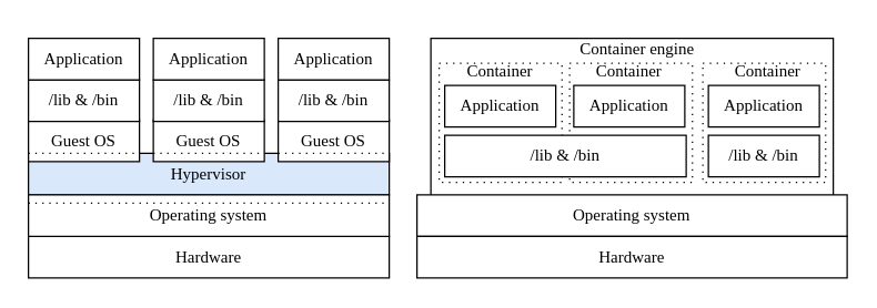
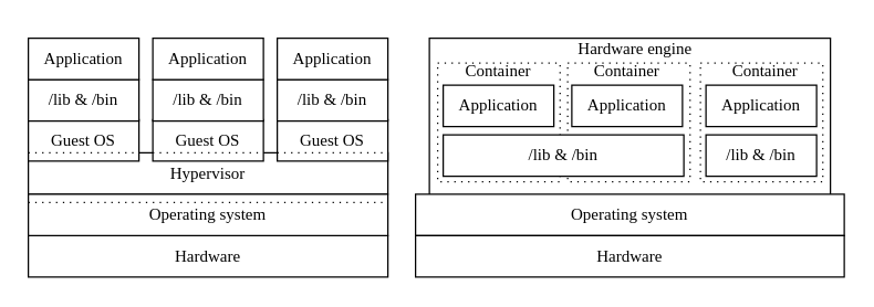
- <mxCell id="26" value="&lt;font face=&quot;newcomputermodern&quot;&gt;Container engine&lt;/font&gt;" style="text;html=1;strokeColor=none;fillColor=none;align=center;verticalAlign=middle;whiteSpace=wrap;rounded=0;" parent="1" vertex="1"><mxGeometry x="379" y="20" width="160" height="30" as="geometry" /></mxCell>
+ <mxCell id="26" value="&lt;font face=&quot;newcomputermodern&quot;&gt;Hardware engine&lt;/font&gt;" style="text;html=1;strokeColor=none;fillColor=none;align=center;verticalAlign=middle;whiteSpace=wrap;rounded=0;" parent="1" vertex="1"><mxGeometry x="379" y="20" width="160" height="30" as="geometry" /></mxCell>
- <mxCell id="7" value="&lt;font face=&quot;newcomputermodern&quot;&gt;Hypervisor&lt;/font&gt;" style="rounded=0;whiteSpace=wrap;html=1;fillColor=#dae8fc;" parent="1" vertex="1"><mxGeometry x="20" y="110" width="260" height="30" as="geometry" /></mxCell>
+ <mxCell id="7" value="&lt;font face=&quot;newcomputermodern&quot;&gt;Hypervisor&lt;/font&gt;" style="rounded=0;whiteSpace=wrap;html=1;" parent="1" vertex="1"><mxGeometry x="20" y="110" width="260" height="30" as="geometry" /></mxCell>
